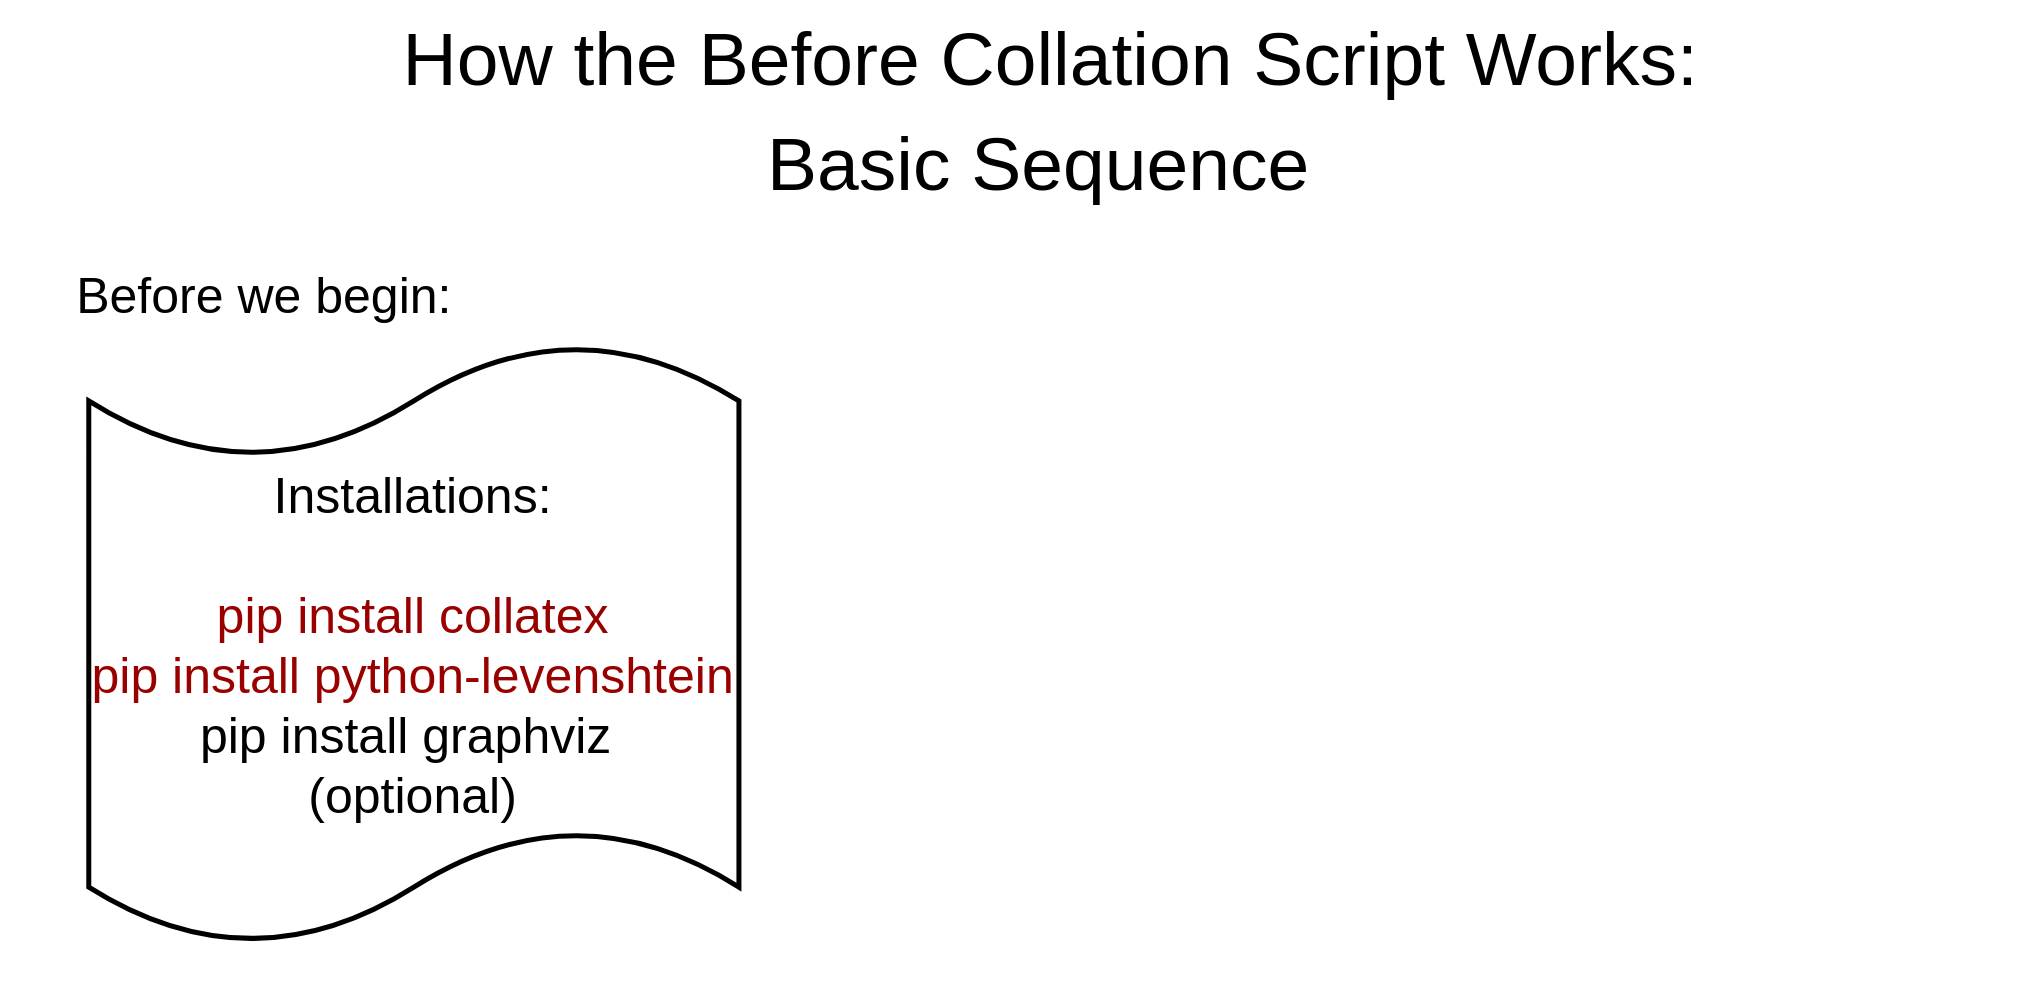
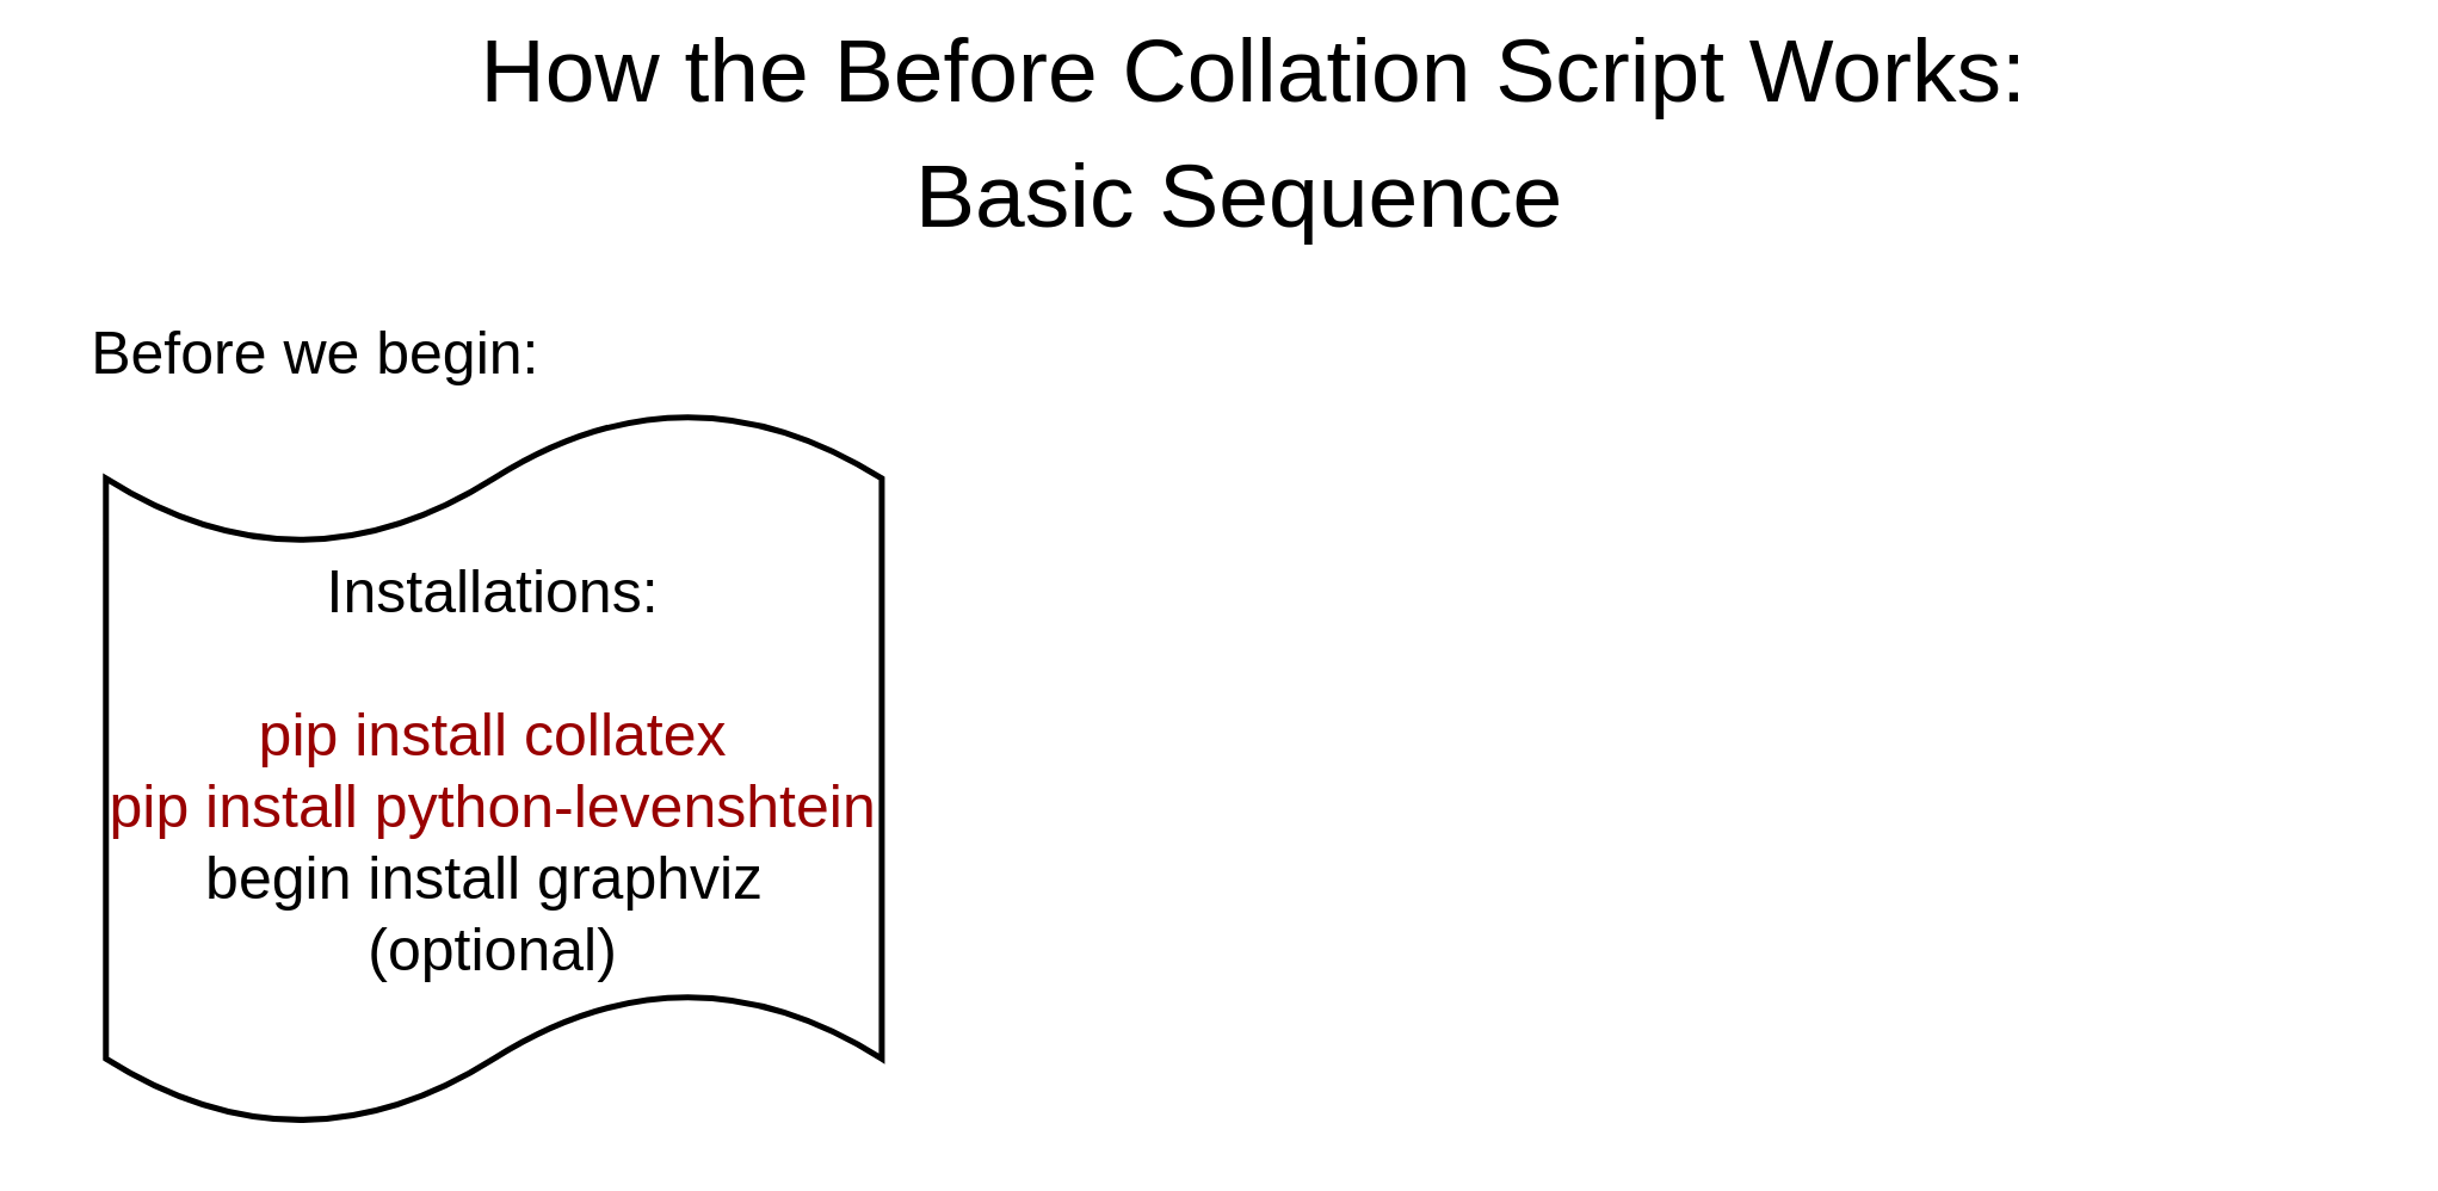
- <mxCell id="3" value="Installations:&lt;br&gt;&lt;br&gt;&lt;font color=&quot;#990000&quot;&gt;pip install collatex&lt;br&gt;pip install python-levenshtein&lt;/font&gt;&lt;br&gt;pip install graphviz&amp;nbsp;&lt;br&gt;(optional)" style="shape=tape;whiteSpace=wrap;html=1;strokeWidth=2;size=0.19;fontSize=20;" vertex="1" parent="1"><mxGeometry x="35" y="120" width="260" height="240" as="geometry" /></mxCell>
+ <mxCell id="3" value="Installations:&lt;br&gt;&lt;br&gt;&lt;font color=&quot;#990000&quot;&gt;pip install collatex&lt;br&gt;pip install python-levenshtein&lt;/font&gt;&lt;br&gt;begin install graphviz&amp;nbsp;&lt;br&gt;(optional)" style="shape=tape;whiteSpace=wrap;html=1;strokeWidth=2;size=0.19;fontSize=20;" vertex="1" parent="1"><mxGeometry x="35" y="120" width="260" height="240" as="geometry" /></mxCell>
